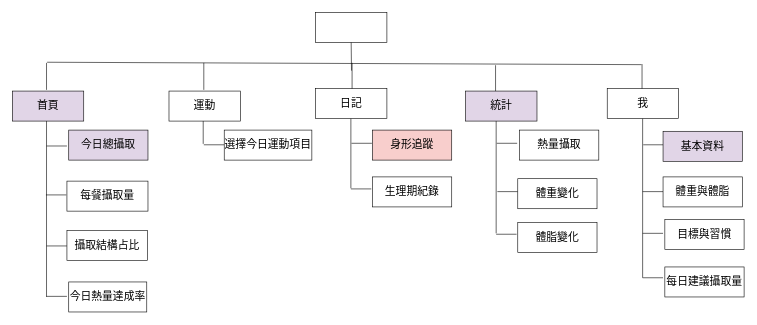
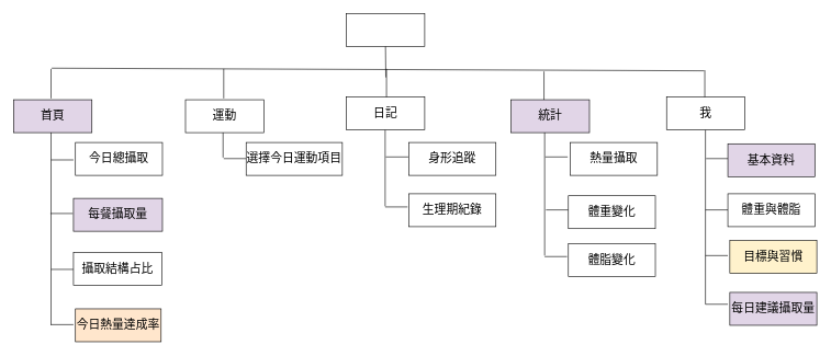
- <mxCell id="17" value="&lt;font style=&quot;font-size: 18px;&quot;&gt;今日總攝取&lt;/font&gt;" style="rounded=0;whiteSpace=wrap;html=1;fillColor=#e1d5e7;" vertex="1" parent="1"><mxGeometry x="114" y="216" width="132" height="50" as="geometry" /></mxCell>
+ <mxCell id="17" value="&lt;font style=&quot;font-size: 18px;&quot;&gt;今日總攝取&lt;/font&gt;" style="rounded=0;whiteSpace=wrap;html=1;" vertex="1" parent="1"><mxGeometry x="114" y="216" width="132" height="50" as="geometry" /></mxCell>
- <mxCell id="26" value="&lt;font style=&quot;font-size: 18px;&quot;&gt;身形追蹤&lt;/font&gt;" style="rounded=0;whiteSpace=wrap;html=1;fillColor=#f8cecc;" vertex="1" parent="1"><mxGeometry x="620" y="216" width="132" height="50" as="geometry" /></mxCell>
+ <mxCell id="26" value="&lt;font style=&quot;font-size: 18px;&quot;&gt;身形追蹤&lt;/font&gt;" style="rounded=0;whiteSpace=wrap;html=1;" vertex="1" parent="1"><mxGeometry x="620" y="216" width="132" height="50" as="geometry" /></mxCell>
- <mxCell id="19" value="&lt;font style=&quot;font-size: 18px;&quot;&gt;每餐攝取量&lt;/font&gt;" style="rounded=0;whiteSpace=wrap;html=1;" vertex="1" parent="1"><mxGeometry x="111" y="301" width="135" height="50" as="geometry" /></mxCell>
+ <mxCell id="19" value="&lt;font style=&quot;font-size: 18px;&quot;&gt;每餐攝取量&lt;/font&gt;" style="rounded=0;whiteSpace=wrap;html=1;fillColor=#e1d5e7;" vertex="1" parent="1"><mxGeometry x="111" y="301" width="135" height="50" as="geometry" /></mxCell>
- <mxCell id="38" value="&lt;font style=&quot;font-size: 18px;&quot;&gt;目標與習慣&lt;/font&gt;" style="rounded=0;whiteSpace=wrap;html=1;" vertex="1" parent="1"><mxGeometry x="1107" y="365" width="132" height="50" as="geometry" /></mxCell>
+ <mxCell id="38" value="&lt;font style=&quot;font-size: 18px;&quot;&gt;目標與習慣&lt;/font&gt;" style="rounded=0;whiteSpace=wrap;html=1;fillColor=#fff2cc;" vertex="1" parent="1"><mxGeometry x="1107" y="365" width="132" height="50" as="geometry" /></mxCell>
- <mxCell id="40" value="&lt;font style=&quot;font-size: 18px;&quot;&gt;每日建議攝取量&lt;/font&gt;" style="rounded=0;whiteSpace=wrap;html=1;" vertex="1" parent="1"><mxGeometry x="1107" y="444" width="132" height="50" as="geometry" /></mxCell>
+ <mxCell id="40" value="&lt;font style=&quot;font-size: 18px;&quot;&gt;每日建議攝取量&lt;/font&gt;" style="rounded=0;whiteSpace=wrap;html=1;fillColor=#e1d5e7;" vertex="1" parent="1"><mxGeometry x="1107" y="444" width="132" height="50" as="geometry" /></mxCell>
- <mxCell id="23" value="&lt;font style=&quot;font-size: 18px;&quot;&gt;今日熱量達成率&lt;/font&gt;" style="rounded=0;whiteSpace=wrap;html=1;" vertex="1" parent="1"><mxGeometry x="114" y="469" width="130" height="50" as="geometry" /></mxCell>
+ <mxCell id="23" value="&lt;font style=&quot;font-size: 18px;&quot;&gt;今日熱量達成率&lt;/font&gt;" style="rounded=0;whiteSpace=wrap;html=1;fillColor=#ffe6cc;" vertex="1" parent="1"><mxGeometry x="114" y="469" width="130" height="50" as="geometry" /></mxCell>
